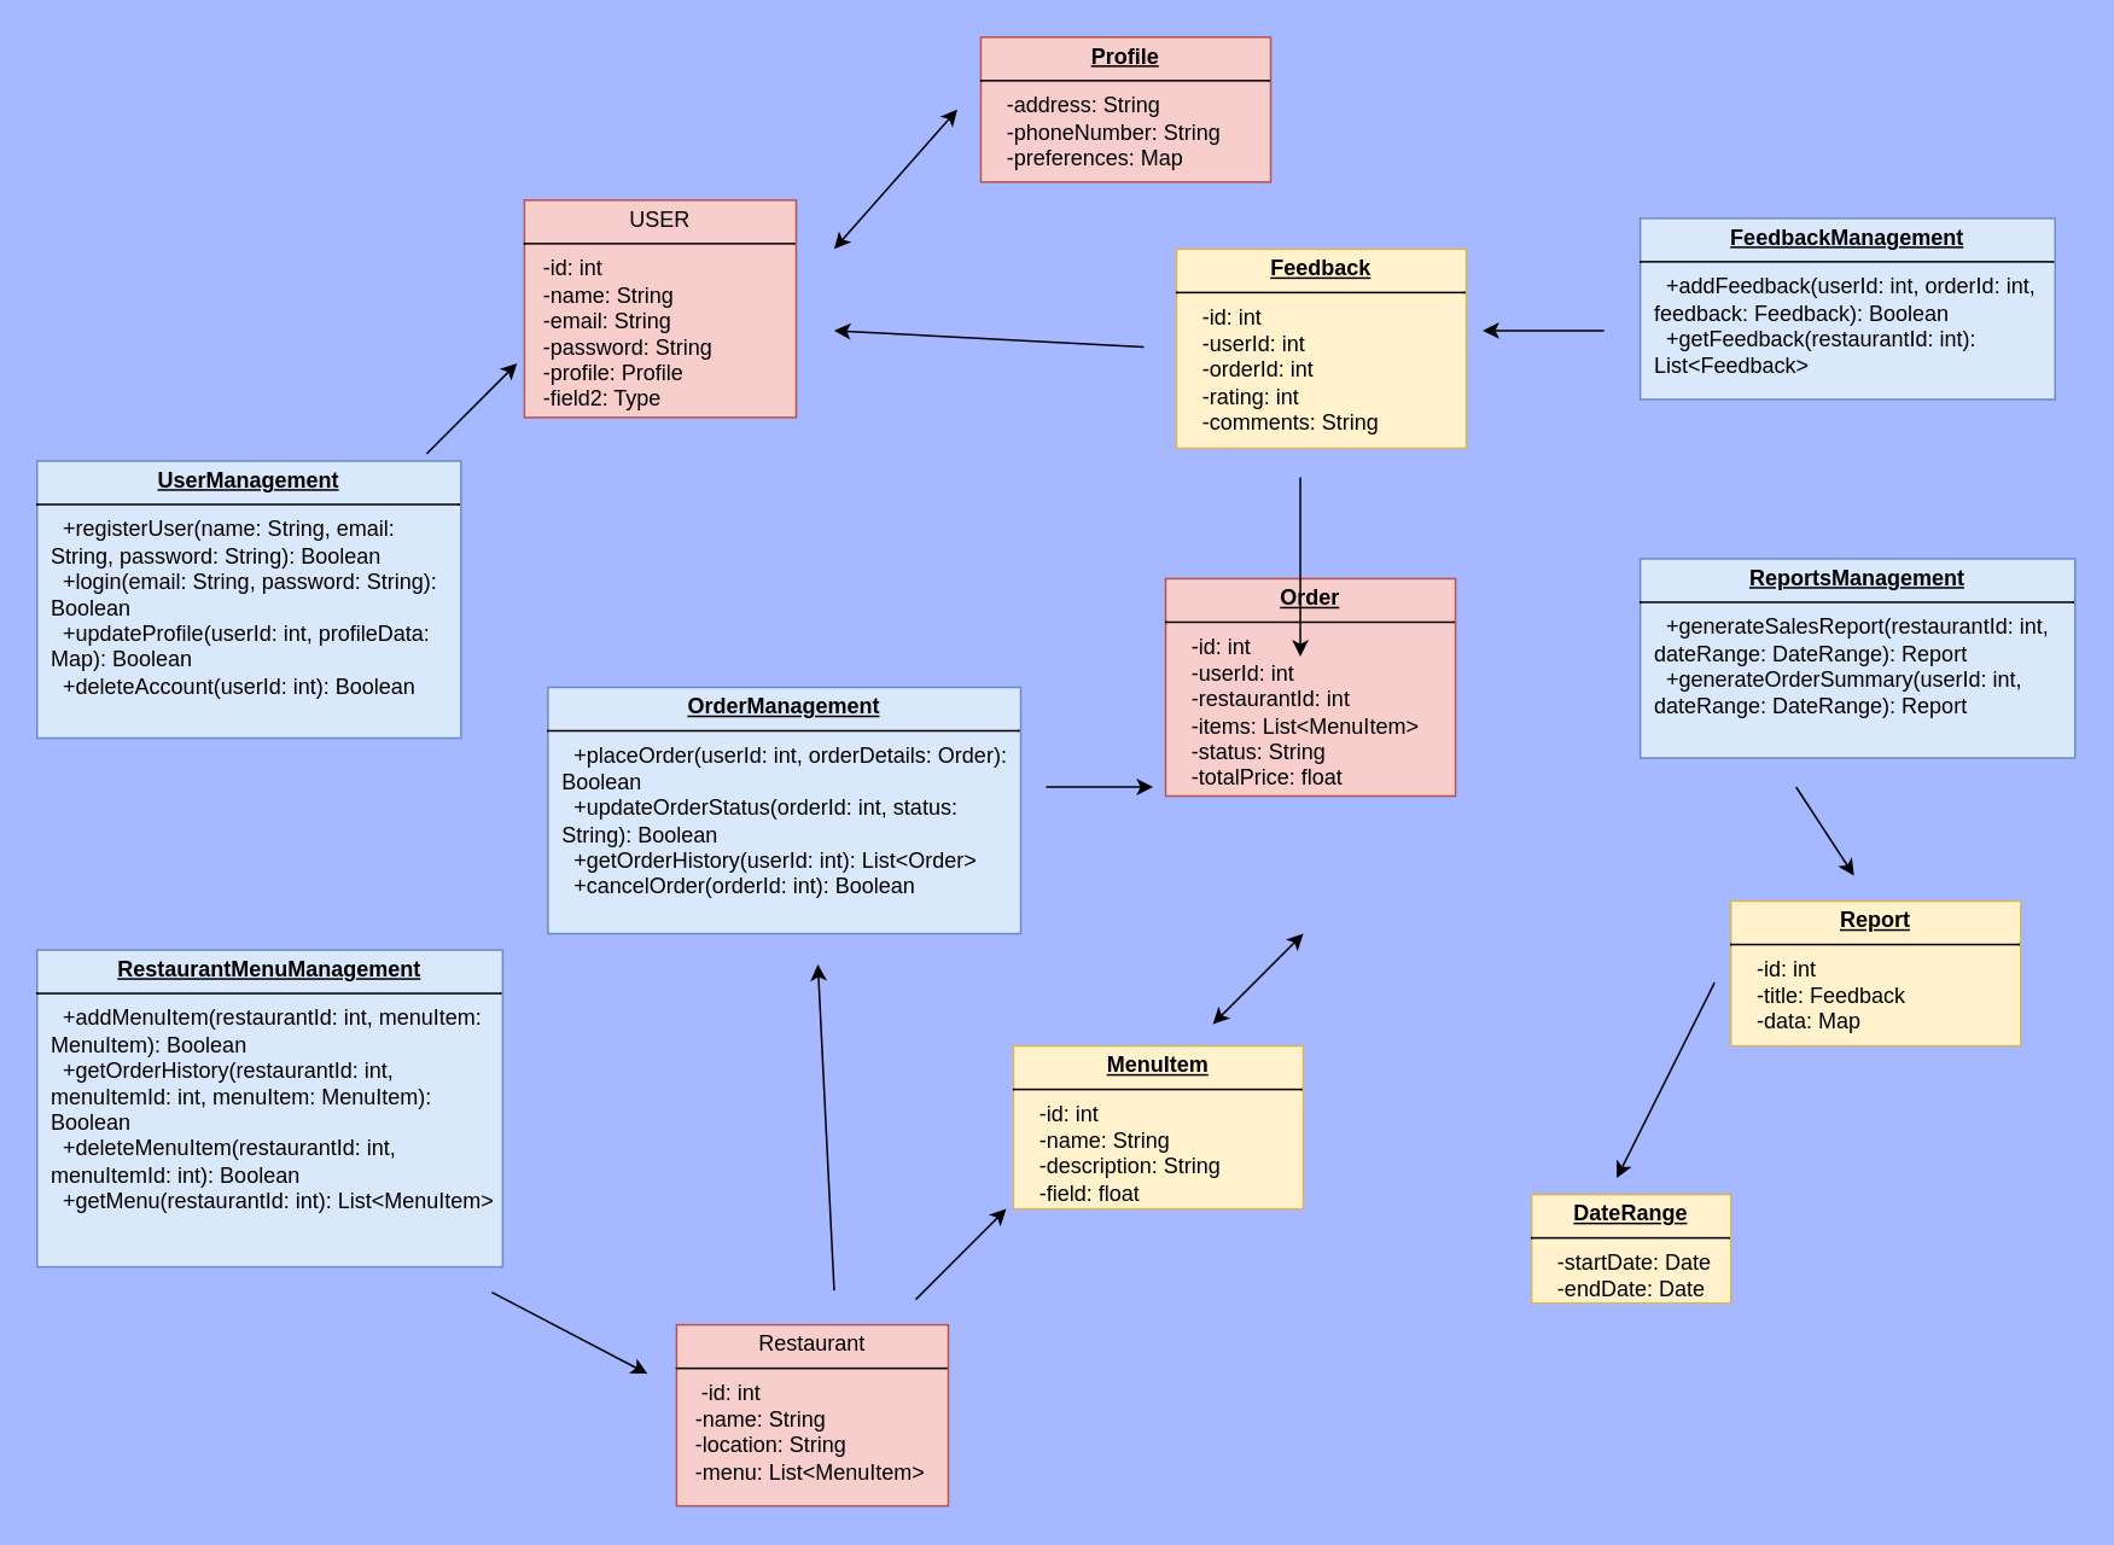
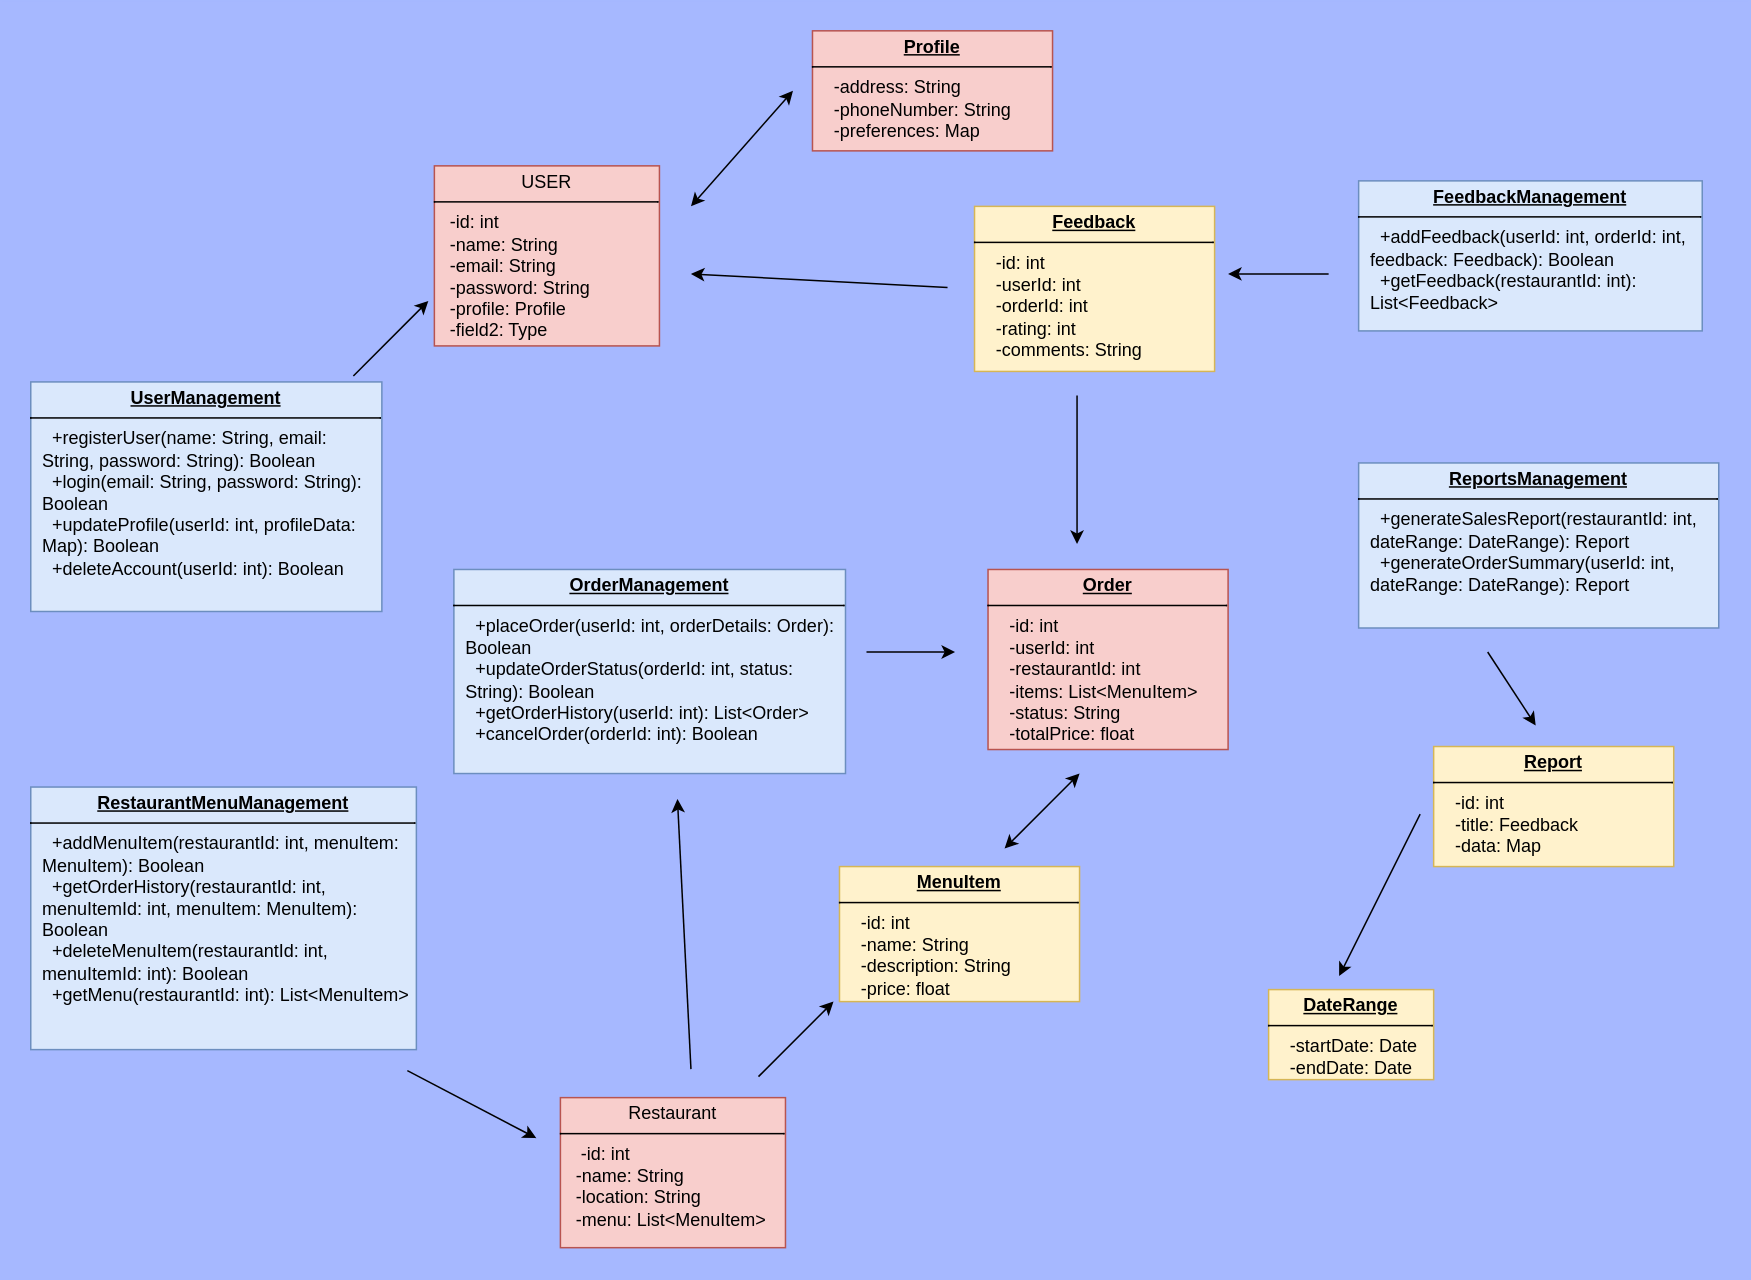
- <mxCell id="4" value="&lt;p style=&quot;margin: 4px 0px 0px; text-align: center;&quot;&gt;&lt;b&gt;&lt;u&gt;Order&lt;/u&gt;&lt;/b&gt;&lt;/p&gt;&lt;hr size=&quot;1&quot; style=&quot;border-style:solid;&quot;&gt;&lt;p style=&quot;margin:0px;margin-left:8px;&quot;&gt;&amp;nbsp; -id: int&lt;/p&gt;&lt;p style=&quot;margin:0px;margin-left:8px;&quot;&gt;&amp;nbsp; -userId: int&lt;/p&gt;&lt;p style=&quot;margin:0px;margin-left:8px;&quot;&gt;&amp;nbsp; -restaurantId: int&lt;/p&gt;&lt;p style=&quot;margin:0px;margin-left:8px;&quot;&gt;&amp;nbsp; -items: List&amp;lt;MenuItem&amp;gt;&lt;/p&gt;&lt;p style=&quot;margin:0px;margin-left:8px;&quot;&gt;&amp;nbsp; -status: String&lt;/p&gt;&lt;p style=&quot;margin:0px;margin-left:8px;&quot;&gt;&amp;nbsp; -totalPrice: float&lt;/p&gt;" style="verticalAlign=top;align=left;overflow=fill;html=1;whiteSpace=wrap;fillColor=#f8cecc;strokeColor=#b85450;" vertex="1" parent="1"><mxGeometry x="643" y="319" width="160" height="120" as="geometry" /></mxCell>
+ <mxCell id="4" value="&lt;p style=&quot;margin: 4px 0px 0px; text-align: center;&quot;&gt;&lt;b&gt;&lt;u&gt;Order&lt;/u&gt;&lt;/b&gt;&lt;/p&gt;&lt;hr size=&quot;1&quot; style=&quot;border-style:solid;&quot;&gt;&lt;p style=&quot;margin:0px;margin-left:8px;&quot;&gt;&amp;nbsp; -id: int&lt;/p&gt;&lt;p style=&quot;margin:0px;margin-left:8px;&quot;&gt;&amp;nbsp; -userId: int&lt;/p&gt;&lt;p style=&quot;margin:0px;margin-left:8px;&quot;&gt;&amp;nbsp; -restaurantId: int&lt;/p&gt;&lt;p style=&quot;margin:0px;margin-left:8px;&quot;&gt;&amp;nbsp; -items: List&amp;lt;MenuItem&amp;gt;&lt;/p&gt;&lt;p style=&quot;margin:0px;margin-left:8px;&quot;&gt;&amp;nbsp; -status: String&lt;/p&gt;&lt;p style=&quot;margin:0px;margin-left:8px;&quot;&gt;&amp;nbsp; -totalPrice: float&lt;/p&gt;" style="verticalAlign=top;align=left;overflow=fill;html=1;whiteSpace=wrap;fillColor=#f8cecc;strokeColor=#b85450;" vertex="1" parent="1"><mxGeometry x="658" y="379" width="160" height="120" as="geometry" /></mxCell>
- <mxCell id="5" value="&lt;p style=&quot;margin: 4px 0px 0px; text-align: center;&quot;&gt;&lt;b&gt;&lt;u&gt;MenuItem&lt;/u&gt;&lt;/b&gt;&lt;/p&gt;&lt;hr size=&quot;1&quot; style=&quot;border-style:solid;&quot;&gt;&lt;p style=&quot;margin:0px;margin-left:8px;&quot;&gt;&amp;nbsp; -id: int&lt;/p&gt;&lt;p style=&quot;margin:0px;margin-left:8px;&quot;&gt;&amp;nbsp; -name: String&lt;/p&gt;&lt;p style=&quot;margin:0px;margin-left:8px;&quot;&gt;&amp;nbsp; -description: String&lt;/p&gt;&lt;p style=&quot;margin:0px;margin-left:8px;&quot;&gt;&amp;nbsp; -field: float&lt;/p&gt;" style="verticalAlign=top;align=left;overflow=fill;html=1;whiteSpace=wrap;fillColor=#fff2cc;strokeColor=#d6b656;" vertex="1" parent="1"><mxGeometry x="559" y="577" width="160" height="90" as="geometry" /></mxCell>
+ <mxCell id="5" value="&lt;p style=&quot;margin: 4px 0px 0px; text-align: center;&quot;&gt;&lt;b&gt;&lt;u&gt;MenuItem&lt;/u&gt;&lt;/b&gt;&lt;/p&gt;&lt;hr size=&quot;1&quot; style=&quot;border-style:solid;&quot;&gt;&lt;p style=&quot;margin:0px;margin-left:8px;&quot;&gt;&amp;nbsp; -id: int&lt;/p&gt;&lt;p style=&quot;margin:0px;margin-left:8px;&quot;&gt;&amp;nbsp; -name: String&lt;/p&gt;&lt;p style=&quot;margin:0px;margin-left:8px;&quot;&gt;&amp;nbsp; -description: String&lt;/p&gt;&lt;p style=&quot;margin:0px;margin-left:8px;&quot;&gt;&amp;nbsp; -price: float&lt;/p&gt;" style="verticalAlign=top;align=left;overflow=fill;html=1;whiteSpace=wrap;fillColor=#fff2cc;strokeColor=#d6b656;" vertex="1" parent="1"><mxGeometry x="559" y="577" width="160" height="90" as="geometry" /></mxCell>
